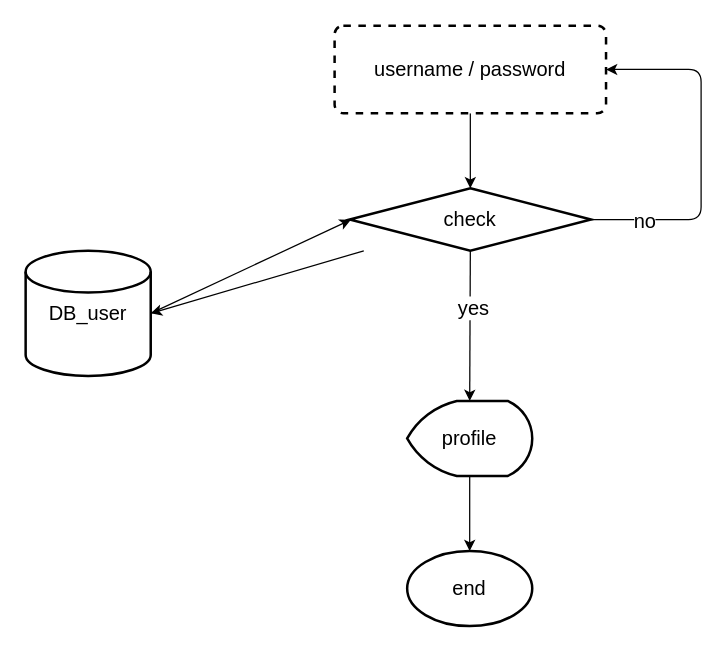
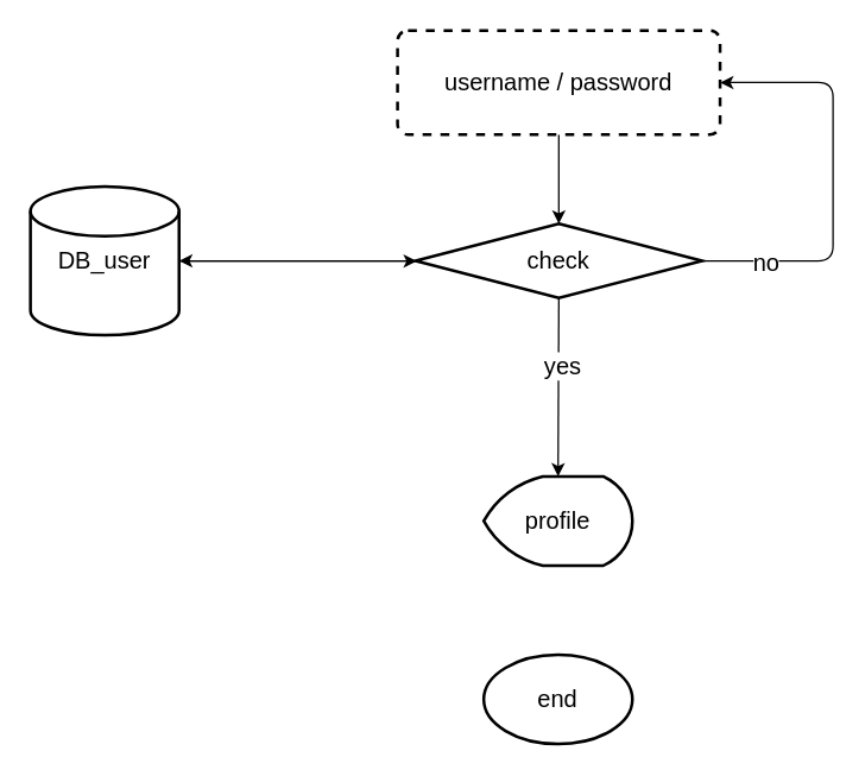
- <mxCell id="11" value="&lt;font style=&quot;font-size: 16px;&quot;&gt;DB_user&lt;/font&gt;" style="strokeWidth=2;html=1;shape=mxgraph.flowchart.database;whiteSpace=wrap;" vertex="1" parent="1"><mxGeometry x="20" y="200" width="100" height="100" as="geometry" /></mxCell>
+ <mxCell id="11" value="&lt;font style=&quot;font-size: 16px;&quot;&gt;DB_user&lt;/font&gt;" style="strokeWidth=2;html=1;shape=mxgraph.flowchart.database;whiteSpace=wrap;" vertex="1" parent="1"><mxGeometry x="20" y="125" width="100" height="100" as="geometry" /></mxCell>
- <mxCell id="14" style="edgeStyle=none;html=1;exitX=0.5;exitY=1;exitDx=0;exitDy=0;exitPerimeter=0;entryX=0.5;entryY=0;entryDx=0;entryDy=0;entryPerimeter=0;" edge="1" parent="1" source="9" target="13"><mxGeometry relative="1" as="geometry" /></mxCell>
